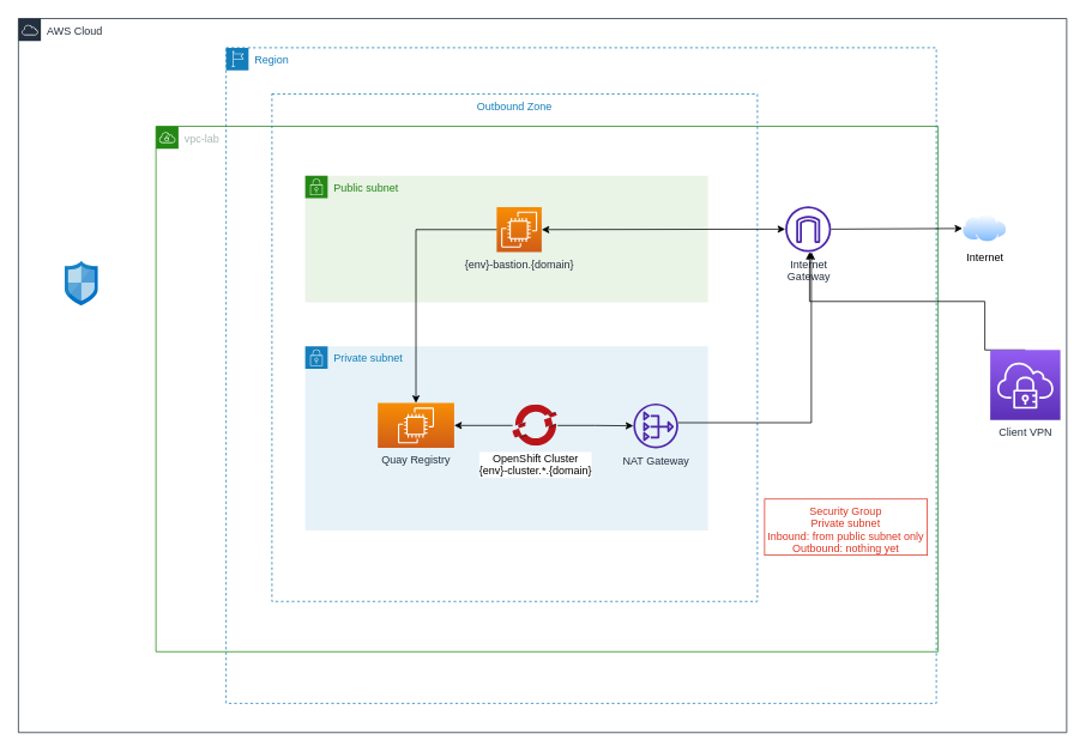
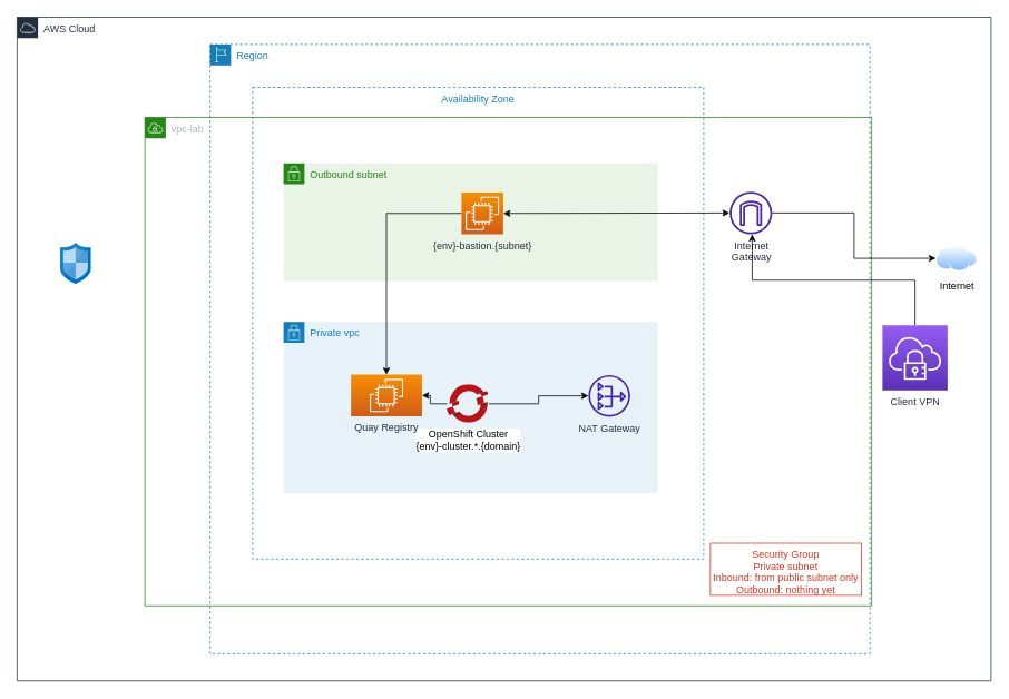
- <mxCell id="10" value="Outbound Zone" style="fillColor=none;strokeColor=#147EBA;dashed=1;verticalAlign=top;fontStyle=0;fontColor=#147EBA;" parent="9" vertex="1"><mxGeometry x="51" y="51.5" width="540" height="565" as="geometry" /></mxCell>
+ <mxCell id="10" value="Availability Zone" style="fillColor=none;strokeColor=#147EBA;dashed=1;verticalAlign=top;fontStyle=0;fontColor=#147EBA;" parent="9" vertex="1"><mxGeometry x="51" y="51.5" width="540" height="565" as="geometry" /></mxCell>
- <mxCell id="8" value="Public subnet" style="points=[[0,0],[0.25,0],[0.5,0],[0.75,0],[1,0],[1,0.25],[1,0.5],[1,0.75],[1,1],[0.75,1],[0.5,1],[0.25,1],[0,1],[0,0.75],[0,0.5],[0,0.25]];outlineConnect=0;gradientColor=none;html=1;whiteSpace=wrap;fontSize=12;fontStyle=0;container=1;pointerEvents=0;collapsible=0;recursiveResize=0;shape=mxgraph.aws4.group;grIcon=mxgraph.aws4.group_security_group;grStroke=0;strokeColor=#248814;fillColor=#E9F3E6;verticalAlign=top;align=left;spacingLeft=30;fontColor=#248814;dashed=0;" parent="3" vertex="1"><mxGeometry x="166" y="55" width="448" height="141" as="geometry" /></mxCell>
+ <mxCell id="8" value="Outbound subnet" style="points=[[0,0],[0.25,0],[0.5,0],[0.75,0],[1,0],[1,0.25],[1,0.5],[1,0.75],[1,1],[0.75,1],[0.5,1],[0.25,1],[0,1],[0,0.75],[0,0.5],[0,0.25]];outlineConnect=0;gradientColor=none;html=1;whiteSpace=wrap;fontSize=12;fontStyle=0;container=1;pointerEvents=0;collapsible=0;recursiveResize=0;shape=mxgraph.aws4.group;grIcon=mxgraph.aws4.group_security_group;grStroke=0;strokeColor=#248814;fillColor=#E9F3E6;verticalAlign=top;align=left;spacingLeft=30;fontColor=#248814;dashed=0;" parent="3" vertex="1"><mxGeometry x="166" y="55" width="448" height="141" as="geometry" /></mxCell>
- <mxCell id="19" value="Internet" style="aspect=fixed;perimeter=ellipsePerimeter;html=1;align=center;shadow=0;dashed=0;spacingTop=3;image;image=img/lib/active_directory/internet_cloud.svg;" parent="2" vertex="1"><mxGeometry x="1050" y="218" width="50" height="31.5" as="geometry" /></mxCell>
+ <mxCell id="19" value="Internet" style="aspect=fixed;perimeter=ellipsePerimeter;html=1;align=center;shadow=0;dashed=0;spacingTop=3;image;image=img/lib/active_directory/internet_cloud.svg;" parent="2" vertex="1"><mxGeometry x="1100" y="273" width="50" height="31.5" as="geometry" /></mxCell>
- <mxCell id="12" value="{env}-bastion.{domain}" style="sketch=0;points=[[0,0,0],[0.25,0,0],[0.5,0,0],[0.75,0,0],[1,0,0],[0,1,0],[0.25,1,0],[0.5,1,0],[0.75,1,0],[1,1,0],[0,0.25,0],[0,0.5,0],[0,0.75,0],[1,0.25,0],[1,0.5,0],[1,0.75,0]];outlineConnect=0;fontColor=#232F3E;gradientColor=#F78E04;gradientDirection=north;fillColor=#D05C17;strokeColor=#ffffff;dashed=0;verticalLabelPosition=bottom;verticalAlign=top;align=center;html=1;fontSize=12;fontStyle=0;aspect=fixed;shape=mxgraph.aws4.resourceIcon;resIcon=mxgraph.aws4.ec2;" parent="9" vertex="1"><mxGeometry x="301" y="177.5" width="50" height="50" as="geometry" /></mxCell>
+ <mxCell id="12" value="{env}-bastion.{subnet}" style="sketch=0;points=[[0,0,0],[0.25,0,0],[0.5,0,0],[0.75,0,0],[1,0,0],[0,1,0],[0.25,1,0],[0.5,1,0],[0.75,1,0],[1,1,0],[0,0.25,0],[0,0.5,0],[0,0.75,0],[1,0.25,0],[1,0.5,0],[1,0.75,0]];outlineConnect=0;fontColor=#232F3E;gradientColor=#F78E04;gradientDirection=north;fillColor=#D05C17;strokeColor=#ffffff;dashed=0;verticalLabelPosition=bottom;verticalAlign=top;align=center;html=1;fontSize=12;fontStyle=0;aspect=fixed;shape=mxgraph.aws4.resourceIcon;resIcon=mxgraph.aws4.ec2;" parent="9" vertex="1"><mxGeometry x="301" y="177.5" width="50" height="50" as="geometry" /></mxCell>
- <mxCell id="4" value="Private subnet" style="points=[[0,0],[0.25,0],[0.5,0],[0.75,0],[1,0],[1,0.25],[1,0.5],[1,0.75],[1,1],[0.75,1],[0.5,1],[0.25,1],[0,1],[0,0.75],[0,0.5],[0,0.25]];outlineConnect=0;gradientColor=none;html=1;whiteSpace=wrap;fontSize=12;fontStyle=0;container=1;pointerEvents=0;collapsible=0;recursiveResize=0;shape=mxgraph.aws4.group;grIcon=mxgraph.aws4.group_security_group;grStroke=0;strokeColor=#147EBA;fillColor=#E6F2F8;verticalAlign=top;align=left;spacingLeft=30;fontColor=#147EBA;dashed=0;" parent="3" vertex="1"><mxGeometry x="166" y="245" width="448" height="205" as="geometry" /></mxCell>
+ <mxCell id="4" value="Private vpc" style="points=[[0,0],[0.25,0],[0.5,0],[0.75,0],[1,0],[1,0.25],[1,0.5],[1,0.75],[1,1],[0.75,1],[0.5,1],[0.25,1],[0,1],[0,0.75],[0,0.5],[0,0.25]];outlineConnect=0;gradientColor=none;html=1;whiteSpace=wrap;fontSize=12;fontStyle=0;container=1;pointerEvents=0;collapsible=0;recursiveResize=0;shape=mxgraph.aws4.group;grIcon=mxgraph.aws4.group_security_group;grStroke=0;strokeColor=#147EBA;fillColor=#E6F2F8;verticalAlign=top;align=left;spacingLeft=30;fontColor=#147EBA;dashed=0;" parent="3" vertex="1"><mxGeometry x="166" y="245" width="448" height="205" as="geometry" /></mxCell>
- <mxCell id="21" value="Client VPN" style="sketch=0;points=[[0,0,0],[0.25,0,0],[0.5,0,0],[0.75,0,0],[1,0,0],[0,1,0],[0.25,1,0],[0.5,1,0],[0.75,1,0],[1,1,0],[0,0.25,0],[0,0.5,0],[0,0.75,0],[1,0.25,0],[1,0.5,0],[1,0.75,0]];outlineConnect=0;fontColor=#232F3E;gradientColor=#945DF2;gradientDirection=north;fillColor=#5A30B5;strokeColor=#ffffff;dashed=0;verticalLabelPosition=bottom;verticalAlign=top;align=center;html=1;fontSize=12;fontStyle=0;aspect=fixed;shape=mxgraph.aws4.resourceIcon;resIcon=mxgraph.aws4.client_vpn;" parent="2" vertex="1"><mxGeometry x="1081" y="369" width="78" height="78" as="geometry" /></mxCell>
+ <mxCell id="21" value="Client VPN" style="sketch=0;points=[[0,0,0],[0.25,0,0],[0.5,0,0],[0.75,0,0],[1,0,0],[0,1,0],[0.25,1,0],[0.5,1,0],[0.75,1,0],[1,1,0],[0,0.25,0],[0,0.5,0],[0,0.75,0],[1,0.25,0],[1,0.5,0],[1,0.75,0]];outlineConnect=0;fontColor=#232F3E;gradientColor=#945DF2;gradientDirection=north;fillColor=#5A30B5;strokeColor=#ffffff;dashed=0;verticalLabelPosition=bottom;verticalAlign=top;align=center;html=1;fontSize=12;fontStyle=0;aspect=fixed;shape=mxgraph.aws4.resourceIcon;resIcon=mxgraph.aws4.client_vpn;" parent="2" vertex="1"><mxGeometry x="1036" y="369" width="78" height="78" as="geometry" /></mxCell>
- <mxCell id="14" style="edgeStyle=orthogonalEdgeStyle;rounded=0;orthogonalLoop=1;jettySize=auto;html=1;" parent="9" source="11" target="13" edge="1"><mxGeometry relative="1" as="geometry"><Array as="points"><mxPoint x="651" y="417.5" /></Array></mxGeometry></mxCell>
- <mxCell id="6" value="OpenShift Cluster&lt;br&gt;{env}-cluster.*.{domain}" style="sketch=0;aspect=fixed;html=1;points=[];align=center;image;fontSize=12;image=img/lib/mscae/OpenShift.svg;" parent="4" vertex="1"><mxGeometry x="230.73" y="65.08" width="50" height="46" as="geometry" /></mxCell>
+ <mxCell id="6" value="OpenShift Cluster&lt;br&gt;{env}-cluster.*.{domain}" style="sketch=0;aspect=fixed;html=1;points=[];align=center;image;fontSize=12;image=img/lib/mscae/OpenShift.svg;" parent="4" vertex="1"><mxGeometry x="195.73" y="75.08" width="50" height="46" as="geometry" /></mxCell>
- <mxCell id="16" value="Security Group&#10;Private subnet&#10;Inbound: from public subnet only&#10;Outbound: nothing yet" style="fillColor=none;strokeColor=#DD3522;verticalAlign=top;fontStyle=0;fontColor=#DD3522;" vertex="1" parent="9"><mxGeometry x="599" y="502.5" width="181" height="62.5" as="geometry" /></mxCell>
+ <mxCell id="16" value="Security Group&#10;Private subnet&#10;Inbound: from public subnet only&#10;Outbound: nothing yet" style="fillColor=none;strokeColor=#DD3522;verticalAlign=top;fontStyle=0;fontColor=#DD3522;" vertex="1" parent="9"><mxGeometry x="599" y="597.5" width="181" height="62.5" as="geometry" /></mxCell>
